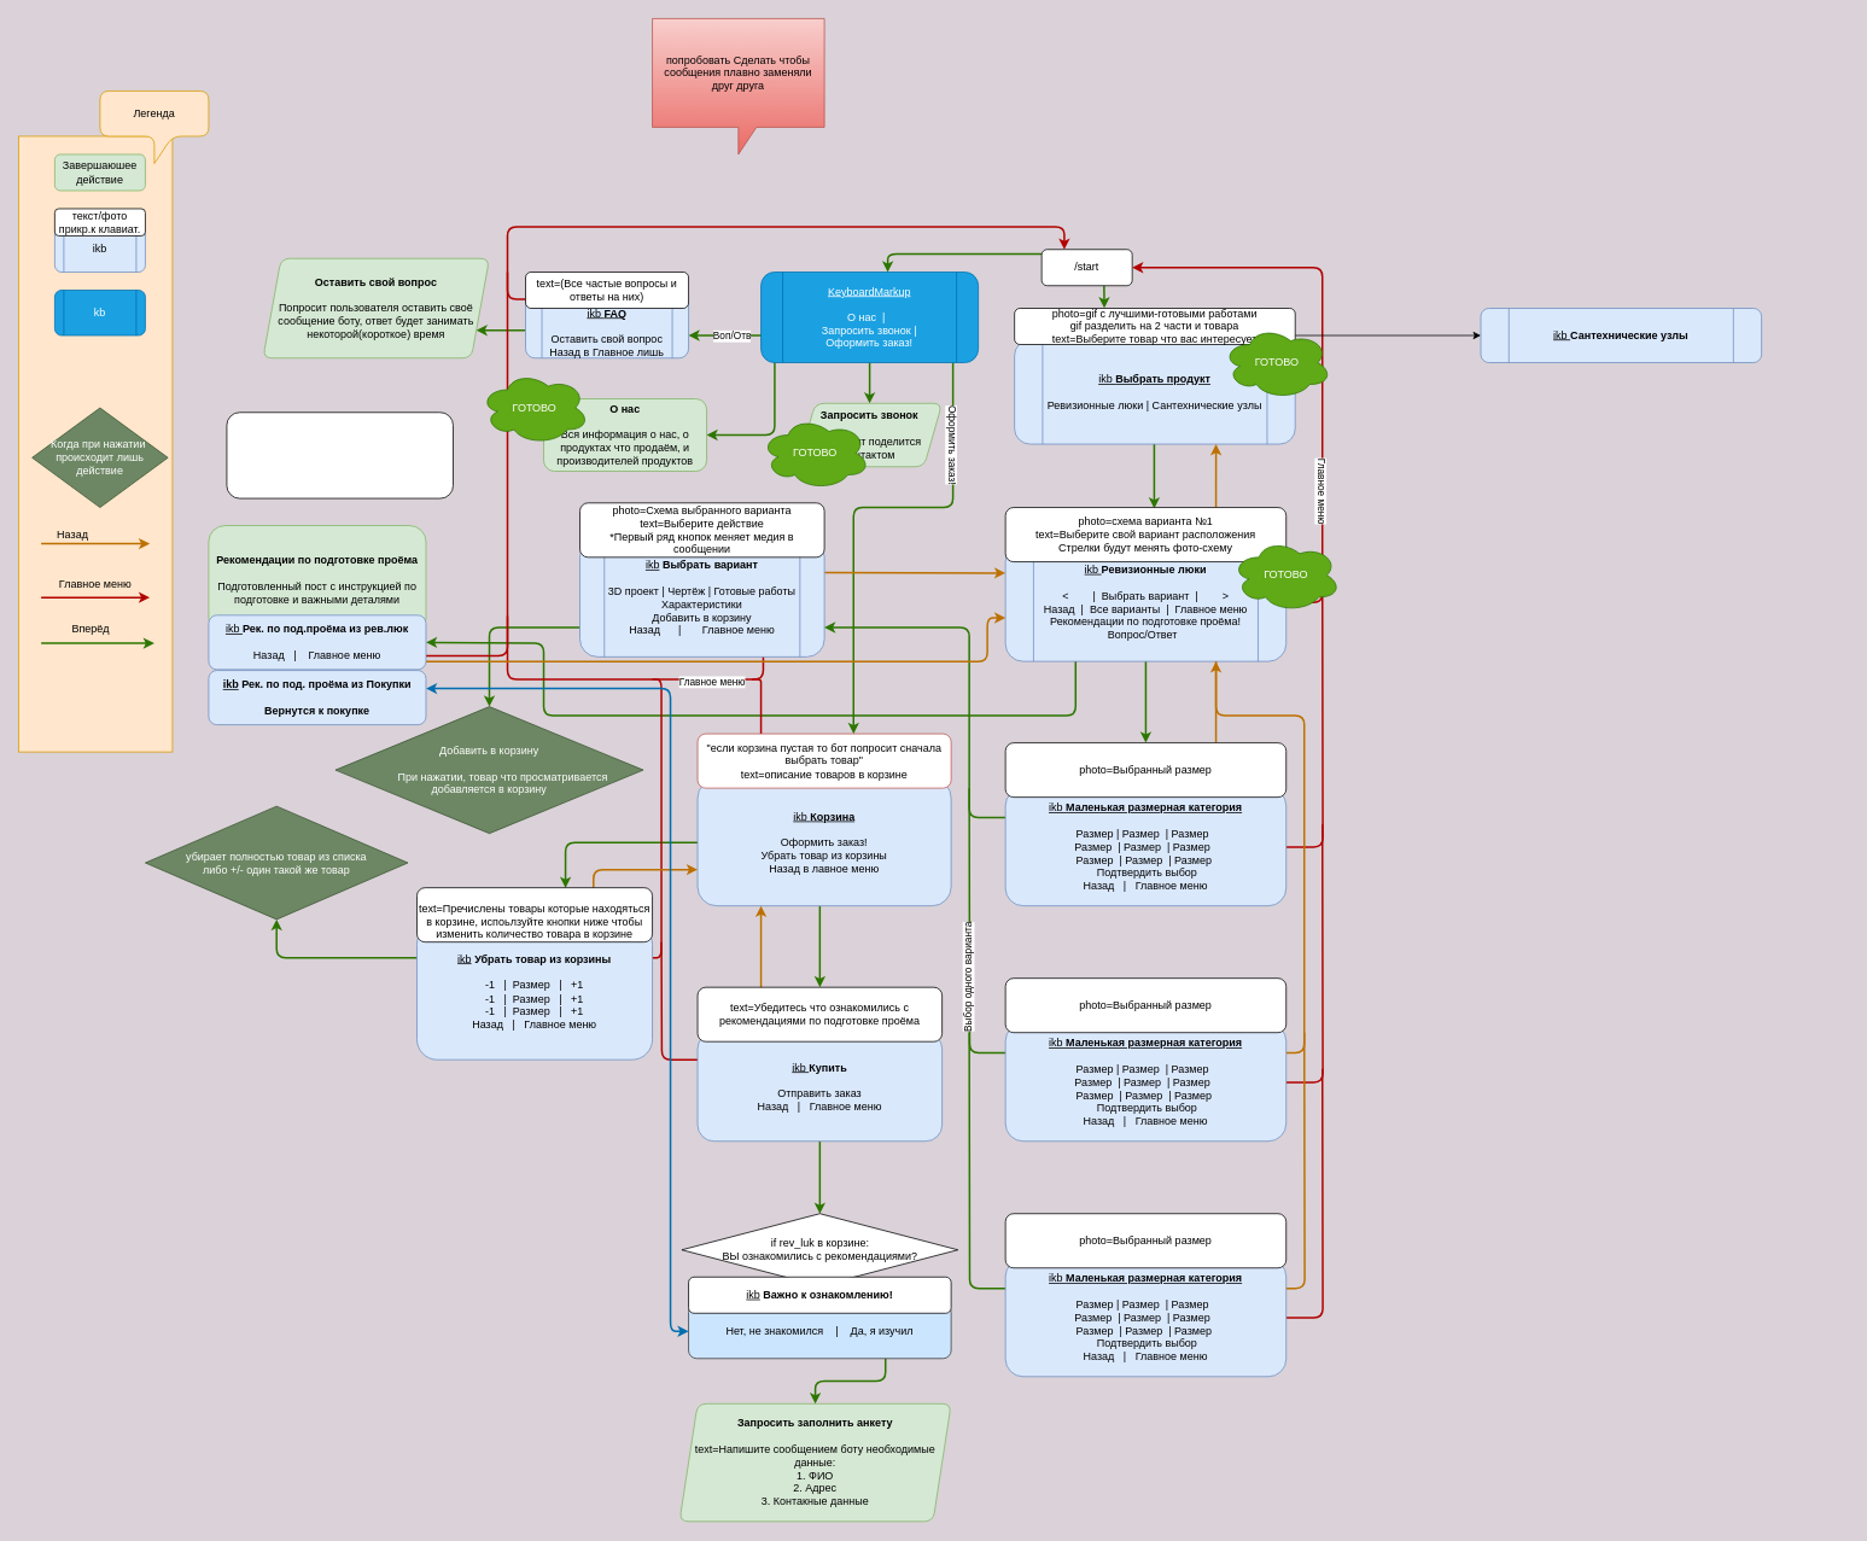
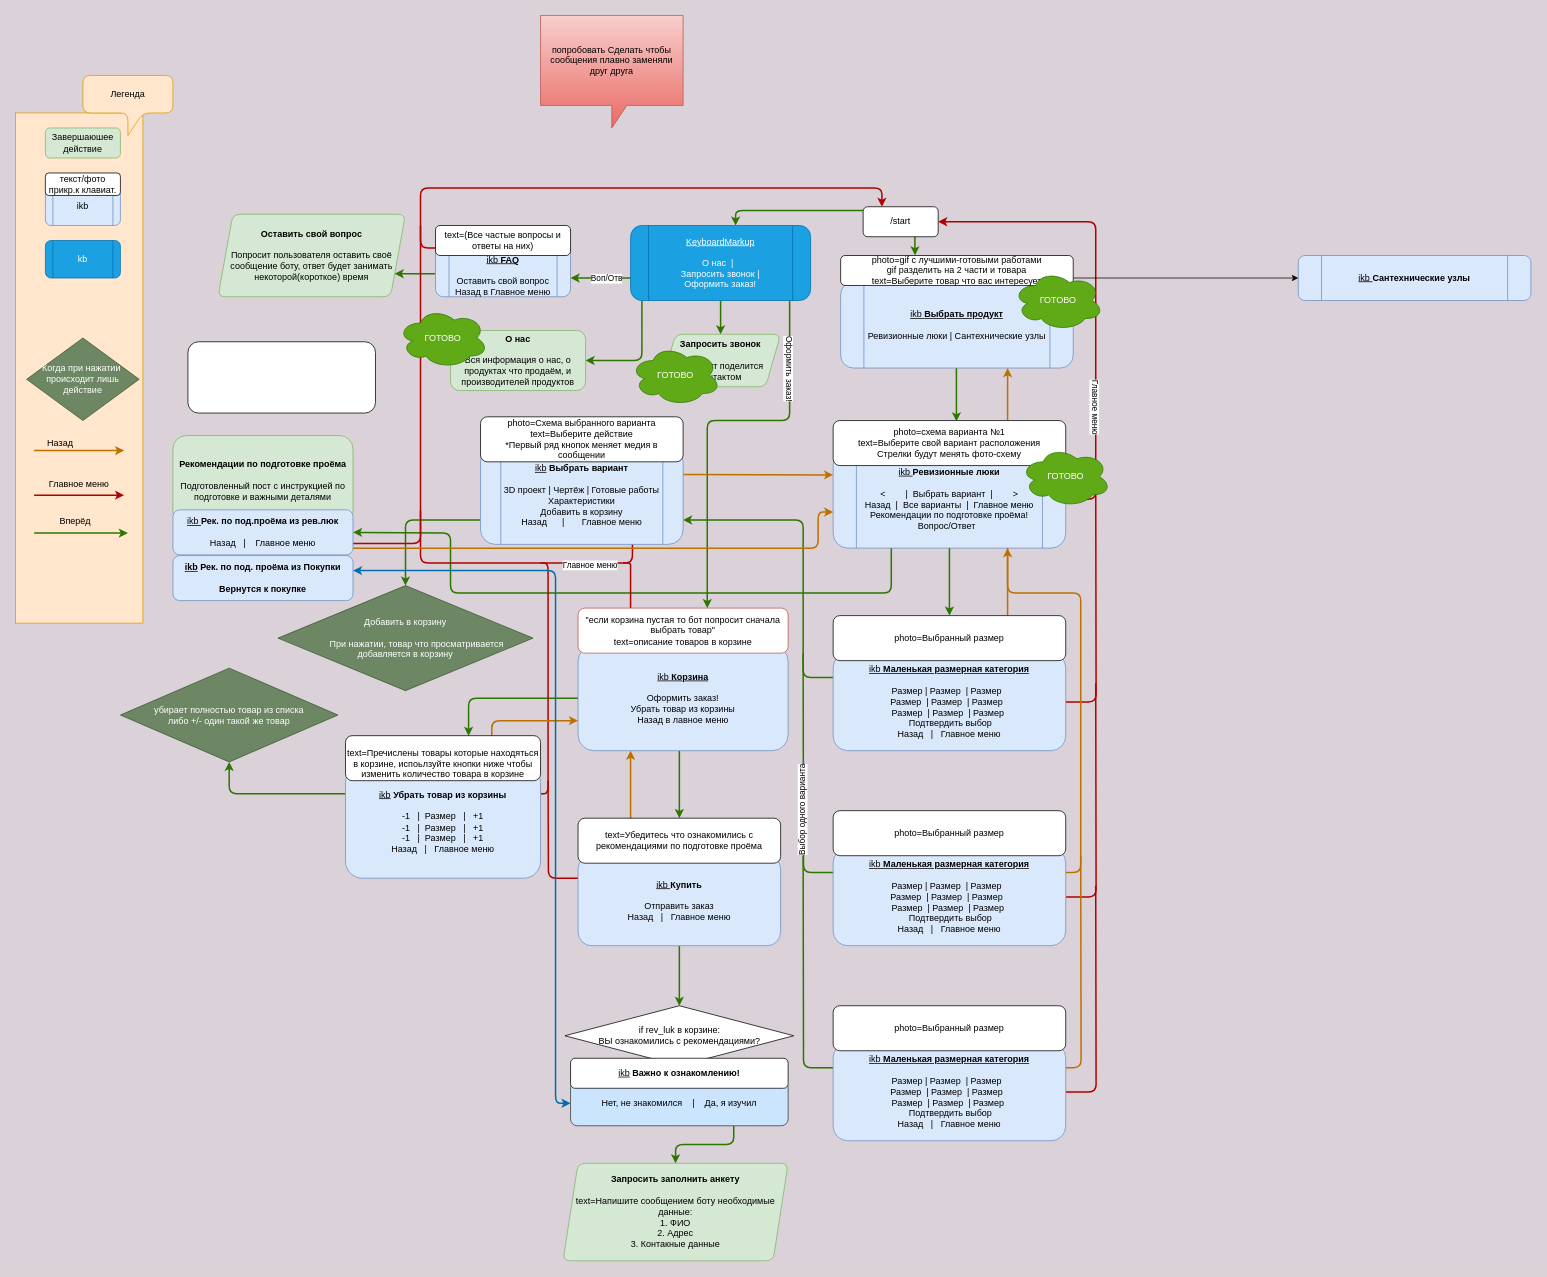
- <mxCell id="17" value="&lt;u&gt;&lt;br&gt;ikb &lt;b&gt;FAQ&lt;/b&gt;&lt;/u&gt;&lt;br style=&quot;border-color: var(--border-color);&quot;&gt;&lt;br style=&quot;border-color: var(--border-color);&quot;&gt;Оставить свой вопрос&lt;br&gt;Назад в Главное лишь" style="shape=process;whiteSpace=wrap;html=1;backgroundOutline=1;rounded=1;fillColor=#dae8fc;strokeColor=#6c8ebf;" parent="1" vertex="1"><mxGeometry x="580" y="325" width="180" height="70" as="geometry" /></mxCell>
+ <mxCell id="17" value="&lt;u&gt;&lt;br&gt;ikb &lt;b&gt;FAQ&lt;/b&gt;&lt;/u&gt;&lt;br style=&quot;border-color: var(--border-color);&quot;&gt;&lt;br style=&quot;border-color: var(--border-color);&quot;&gt;Оставить свой вопрос&lt;br&gt;Назад в Главное меню" style="shape=process;whiteSpace=wrap;html=1;backgroundOutline=1;rounded=1;fillColor=#dae8fc;strokeColor=#6c8ebf;" parent="1" vertex="1"><mxGeometry x="580" y="325" width="180" height="70" as="geometry" /></mxCell>
- <mxCell id="25" value="&lt;u&gt;ikb&amp;nbsp;&lt;/u&gt;&lt;b&gt;Сантехнические узлы&lt;/b&gt;" style="shape=process;whiteSpace=wrap;html=1;backgroundOutline=1;rounded=1;fillColor=#dae8fc;strokeColor=#6c8ebf;" parent="1" vertex="1"><mxGeometry x="1635" y="340" width="310" height="60" as="geometry" /></mxCell>
+ <mxCell id="25" value="&lt;u&gt;ikb&amp;nbsp;&lt;/u&gt;&lt;b&gt;Сантехнические узлы&lt;/b&gt;" style="shape=process;whiteSpace=wrap;html=1;backgroundOutline=1;rounded=1;fillColor=#dae8fc;strokeColor=#6c8ebf;" parent="1" vertex="1"><mxGeometry x="1730" y="340" width="310" height="60" as="geometry" /></mxCell>
